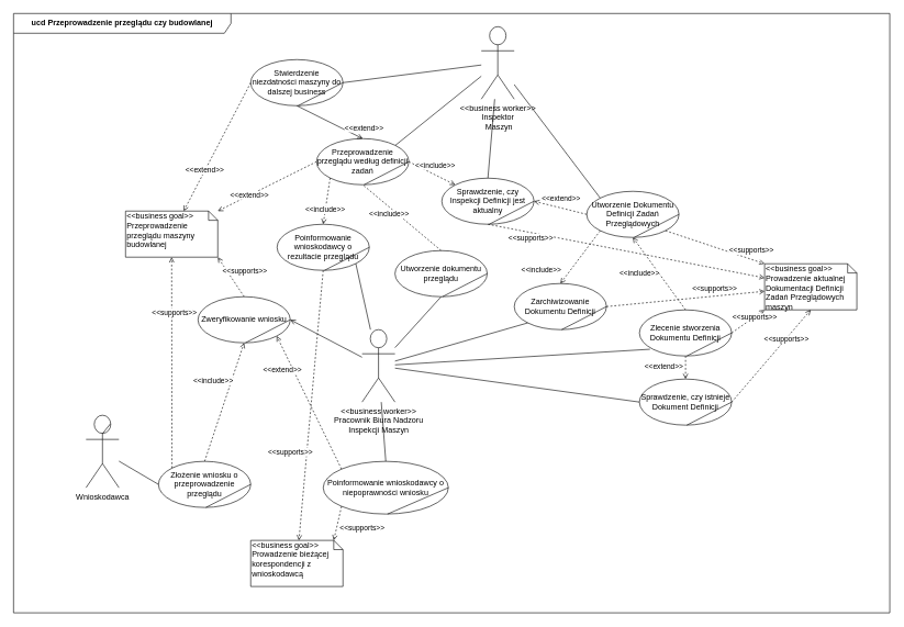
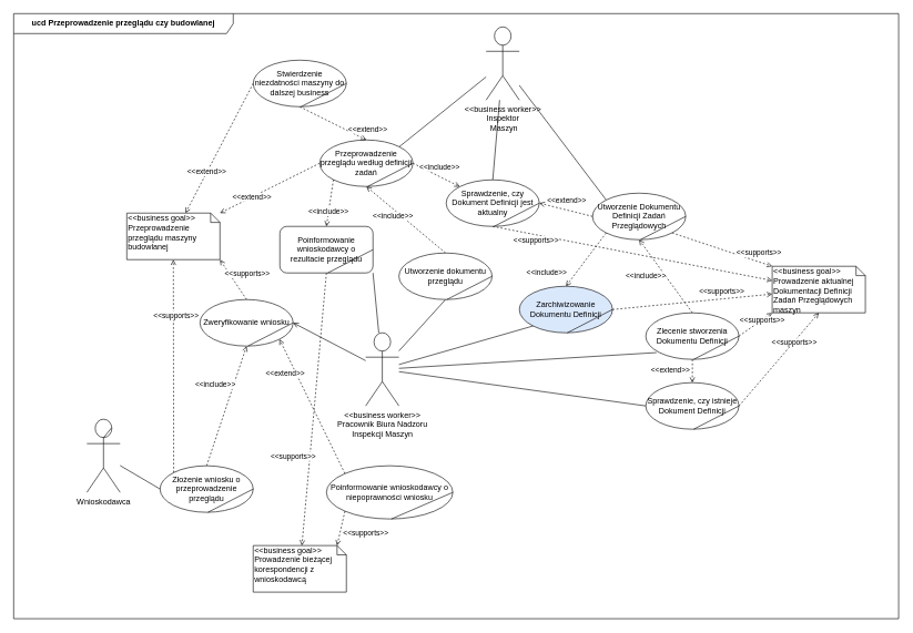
- <mxCell id="90" value="" style="endArrow=none;html=1;exitX=1;exitY=0.5;exitDx=0;exitDy=0;" parent="1" source="77" target="10" edge="1"><mxGeometry width="50" height="50" relative="1" as="geometry"><mxPoint x="250" y="170" as="sourcePoint" /><mxPoint x="300" y="120" as="targetPoint" /></mxGeometry></mxCell>
- <mxCell id="91" value="" style="endArrow=open;html=1;endFill=0;dashed=0;entryX=0.5;entryY=0;entryDx=0;entryDy=0;exitX=0.5;exitY=1;exitDx=0;exitDy=0;" parent="1" source="77" target="68" edge="1"><mxGeometry width="50" height="50" relative="1" as="geometry"><mxPoint x="490" y="220" as="sourcePoint" /><mxPoint x="540" y="170" as="targetPoint" /></mxGeometry></mxCell>
+ <mxCell id="91" value="" style="endArrow=open;html=1;endFill=0;dashed=1;entryX=0.5;entryY=0;entryDx=0;entryDy=0;exitX=0.5;exitY=1;exitDx=0;exitDy=0;" parent="1" source="77" target="68" edge="1"><mxGeometry width="50" height="50" relative="1" as="geometry"><mxPoint x="490" y="220" as="sourcePoint" /><mxPoint x="540" y="170" as="targetPoint" /></mxGeometry></mxCell>
- <mxCell id="71" value="" style="endArrow=none;html=1;endFill=0;dashed=1;exitX=0.5;exitY=0;exitDx=0;exitDy=0;entryX=0.5;entryY=1;entryDx=0;entryDy=0;" parent="1" source="64" target="68" edge="1"><mxGeometry width="50" height="50" relative="1" as="geometry"><mxPoint x="670" y="410" as="sourcePoint" /><mxPoint x="720" y="360" as="targetPoint" /></mxGeometry></mxCell>
+ <mxCell id="71" value="" style="endArrow=open;html=1;endFill=0;dashed=1;exitX=0.5;exitY=0;exitDx=0;exitDy=0;entryX=0.5;entryY=1;entryDx=0;entryDy=0;" parent="1" source="64" target="68" edge="1"><mxGeometry width="50" height="50" relative="1" as="geometry"><mxPoint x="670" y="410" as="sourcePoint" /><mxPoint x="720" y="360" as="targetPoint" /></mxGeometry></mxCell>
- <mxCell id="74" value="Sprawdzenie, czy Inspekcji Definicji jest aktualny" style="ellipse;whiteSpace=wrap;html=1;" parent="73" vertex="1"><mxGeometry width="140" height="70" as="geometry" /></mxCell>
+ <mxCell id="74" value="Sprawdzenie, czy Dokument Definicji jest aktualny" style="ellipse;whiteSpace=wrap;html=1;" parent="73" vertex="1"><mxGeometry width="140" height="70" as="geometry" /></mxCell>
- <mxCell id="94" value="Poinformowanie wnioskodawcy o rezultacie przeglądu" style="ellipse;whiteSpace=wrap;html=1;" parent="93" vertex="1"><mxGeometry width="140" height="70" as="geometry" /></mxCell>
+ <mxCell id="94" value="Poinformowanie wnioskodawcy o rezultacie przeglądu" style="whiteSpace=wrap;html=1;rounded=1;" parent="93" vertex="1"><mxGeometry width="140" height="70" as="geometry" /></mxCell>
- <mxCell id="41" value="Zarchiwizowanie Dokumentu Definicji" style="ellipse;whiteSpace=wrap;html=1;" parent="40" vertex="1"><mxGeometry width="140" height="70" as="geometry" /></mxCell>
+ <mxCell id="41" value="Zarchiwizowanie Dokumentu Definicji" style="ellipse;whiteSpace=wrap;html=1;fillColor=#dae8fc;" parent="40" vertex="1"><mxGeometry width="140" height="70" as="geometry" /></mxCell>
- <mxCell id="25" value="" style="endArrow=none;html=1;entryX=0.5;entryY=0;entryDx=0;entryDy=0;" parent="1" source="9" target="17" edge="1"><mxGeometry width="50" height="50" relative="1" as="geometry"><mxPoint x="410" y="600" as="sourcePoint" /><mxPoint x="460" y="550" as="targetPoint" /></mxGeometry></mxCell>
